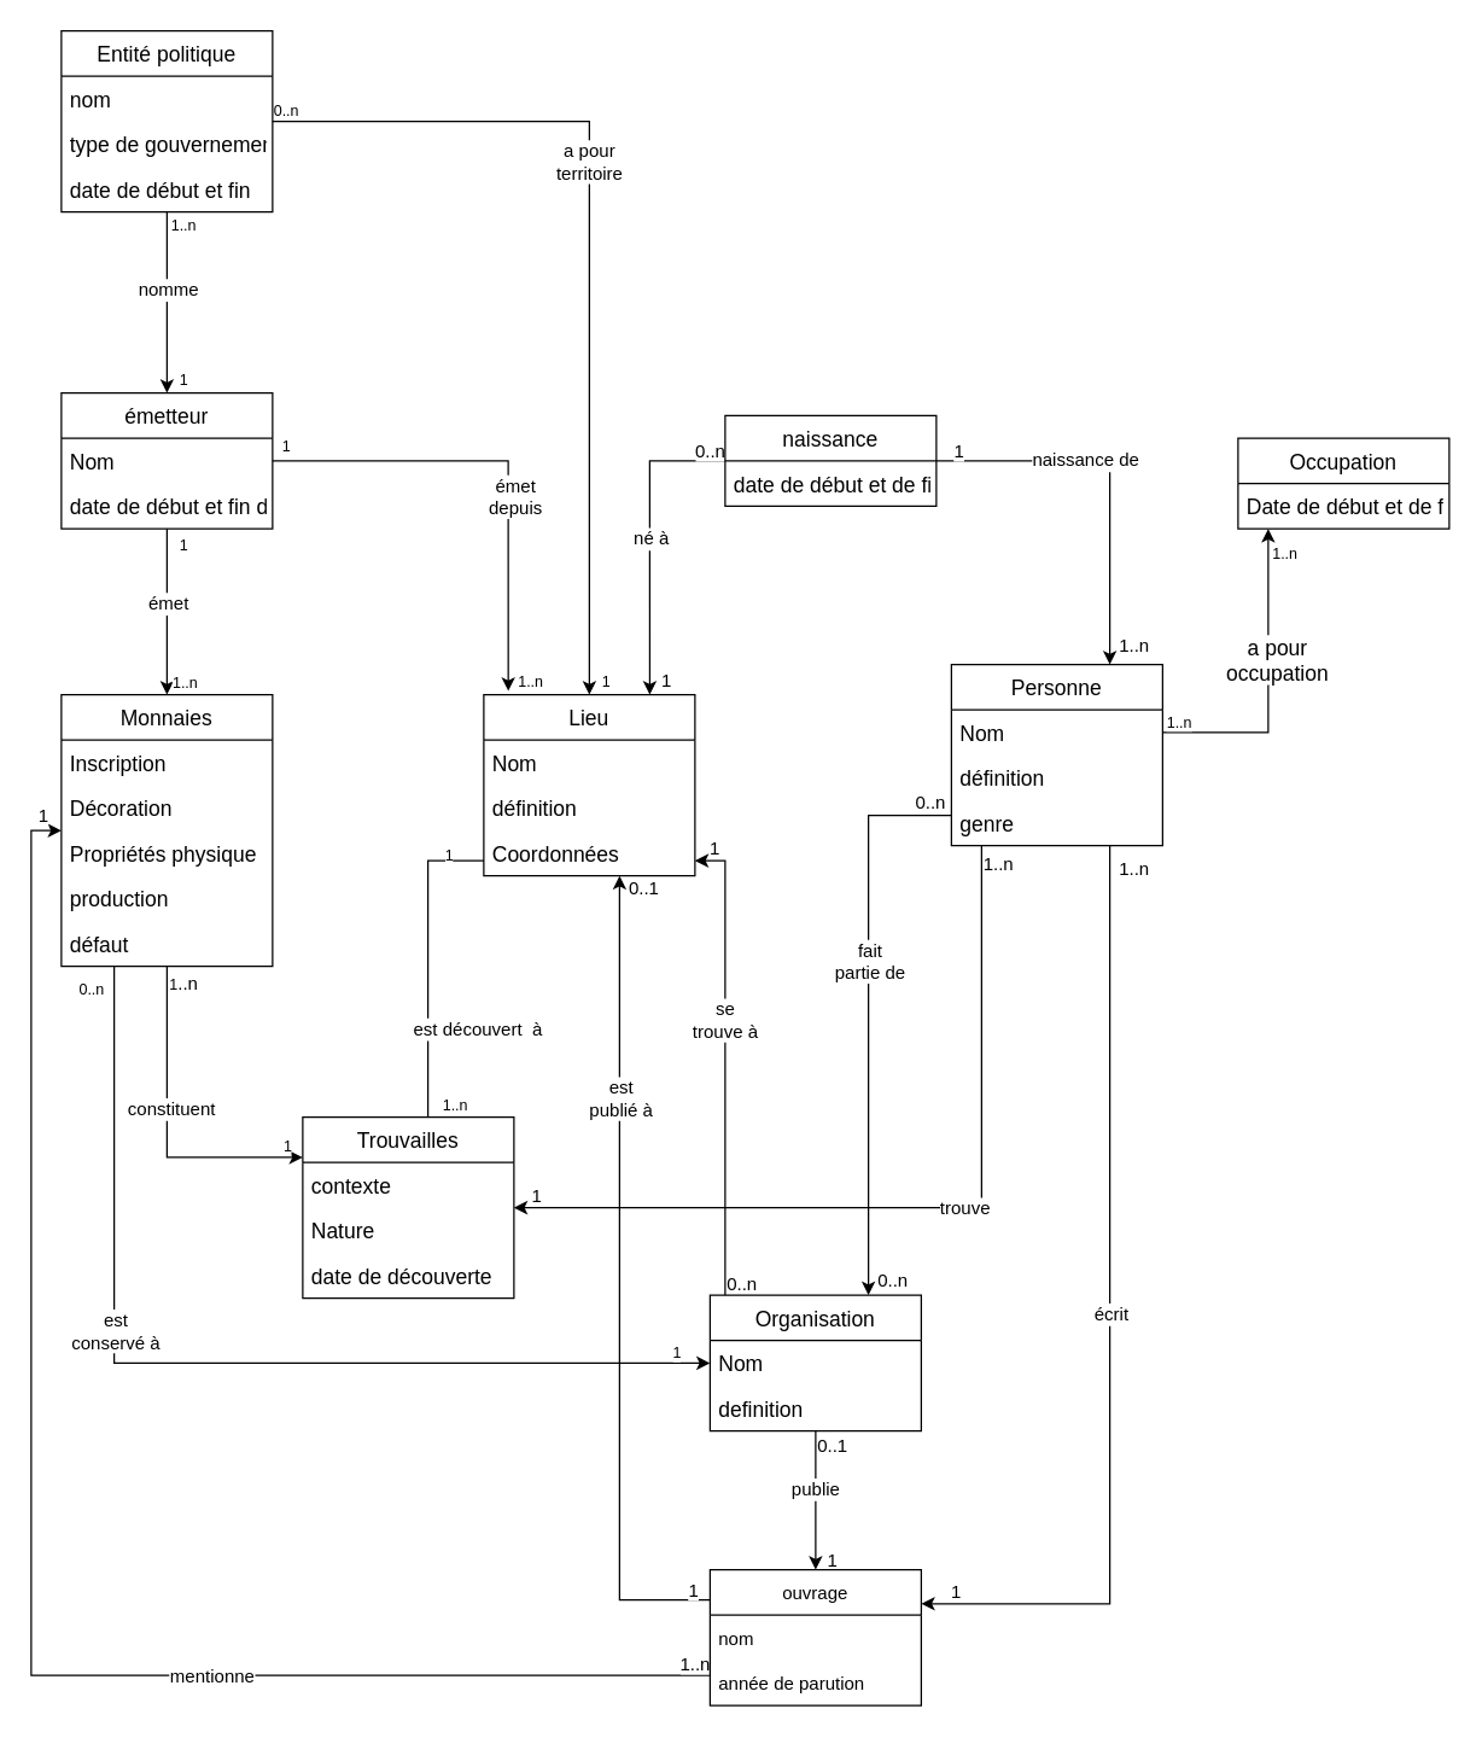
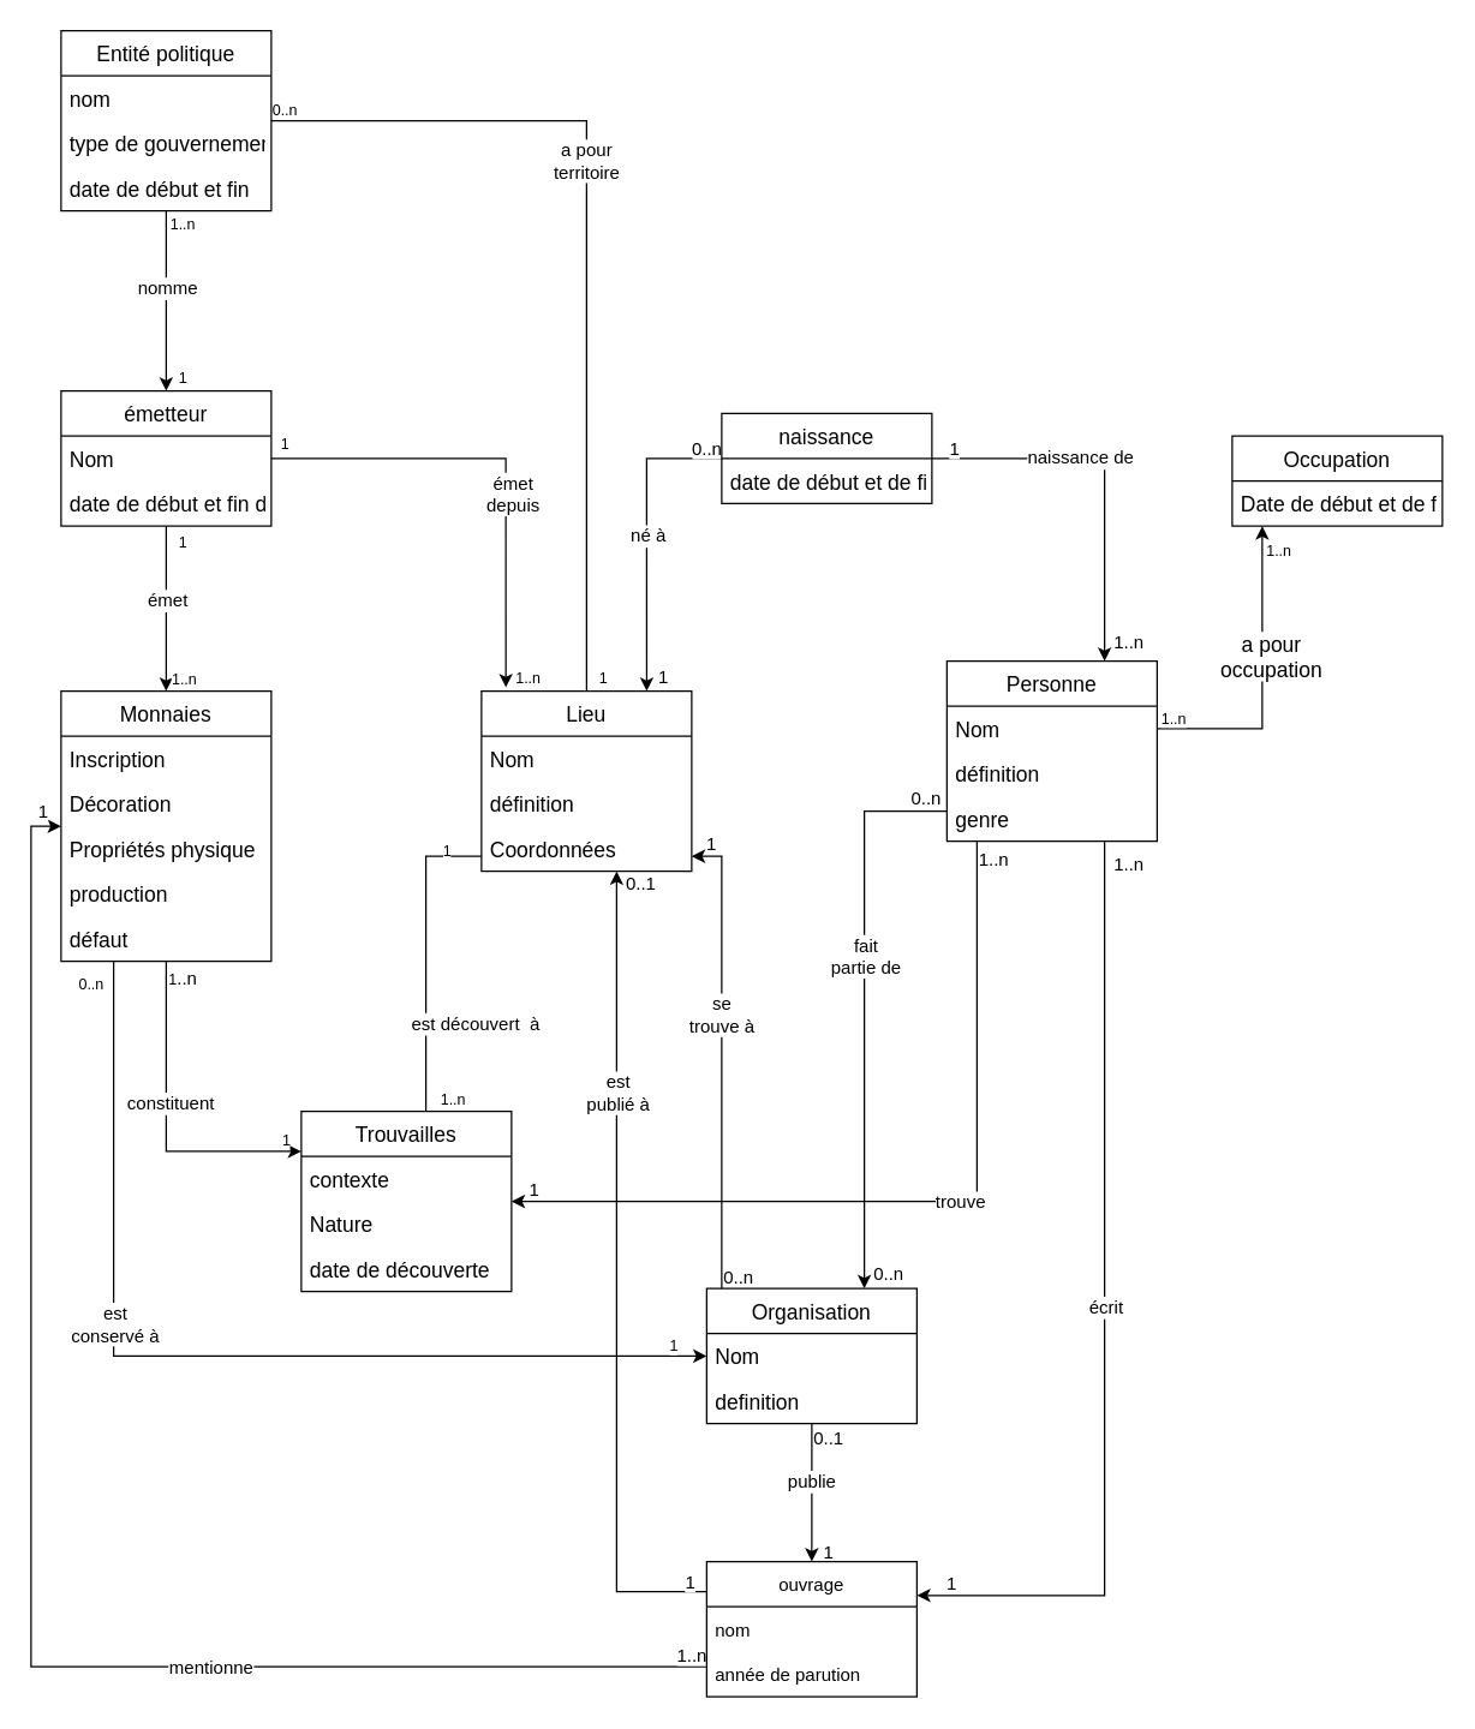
- <mxCell id="61" style="edgeStyle=orthogonalEdgeStyle;rounded=0;orthogonalLoop=1;jettySize=auto;html=1;entryX=0.5;entryY=0;entryDx=0;entryDy=0;fontSize=10;" edge="1" parent="1" source="65" target="10"><mxGeometry relative="1" as="geometry" /></mxCell>
+ <mxCell id="61" style="edgeStyle=orthogonalEdgeStyle;rounded=0;orthogonalLoop=1;jettySize=auto;html=1;entryX=0.5;entryY=0;entryDx=0;entryDy=0;fontSize=10;endArrow=none;" edge="1" parent="1" source="65" target="10"><mxGeometry relative="1" as="geometry" /></mxCell>
